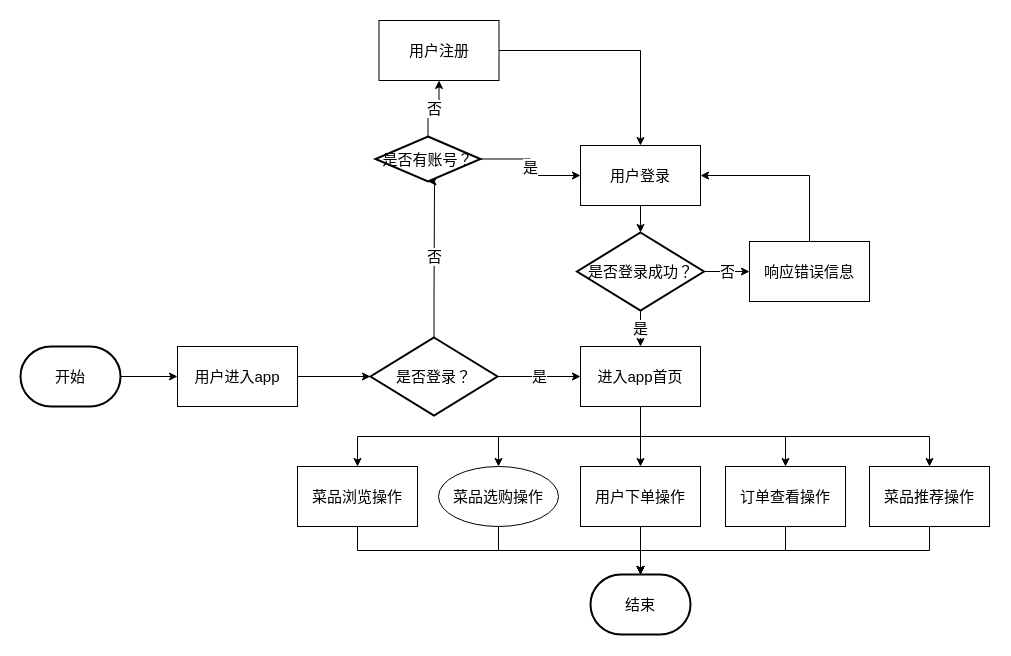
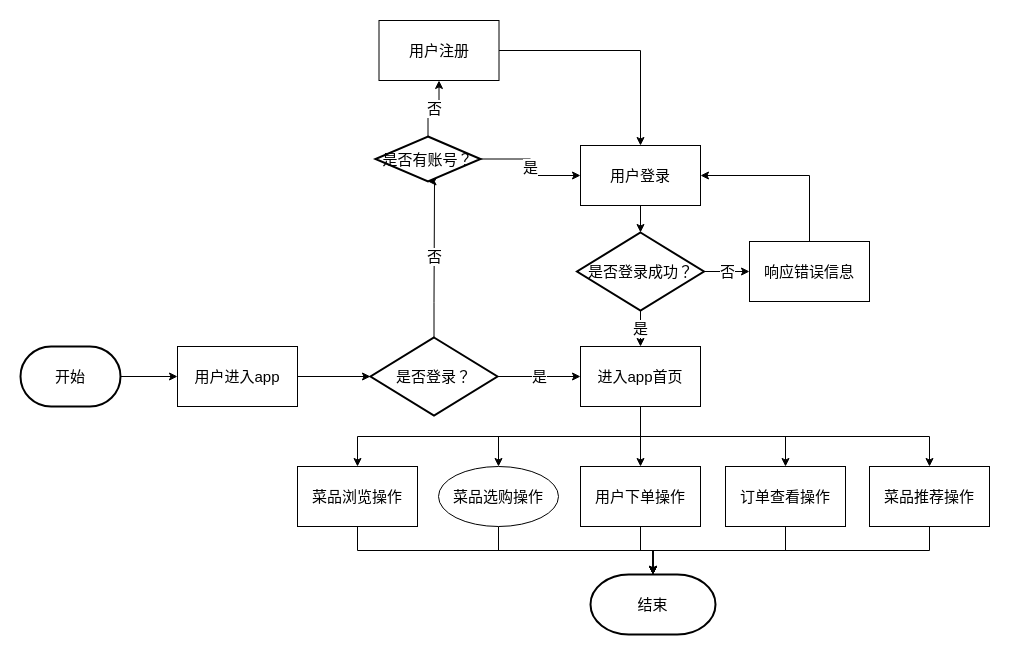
- <mxCell id="37" value="结束" style="strokeWidth=2;html=1;shape=mxgraph.flowchart.terminator;whiteSpace=wrap;fontSize=15;" vertex="1" parent="1"><mxGeometry x="590" y="574" width="100" height="60" as="geometry" /></mxCell>
+ <mxCell id="37" value="结束" style="strokeWidth=2;html=1;shape=mxgraph.flowchart.terminator;whiteSpace=wrap;fontSize=15;" vertex="1" parent="1"><mxGeometry x="590" y="574" width="125" height="60" as="geometry" /></mxCell>
